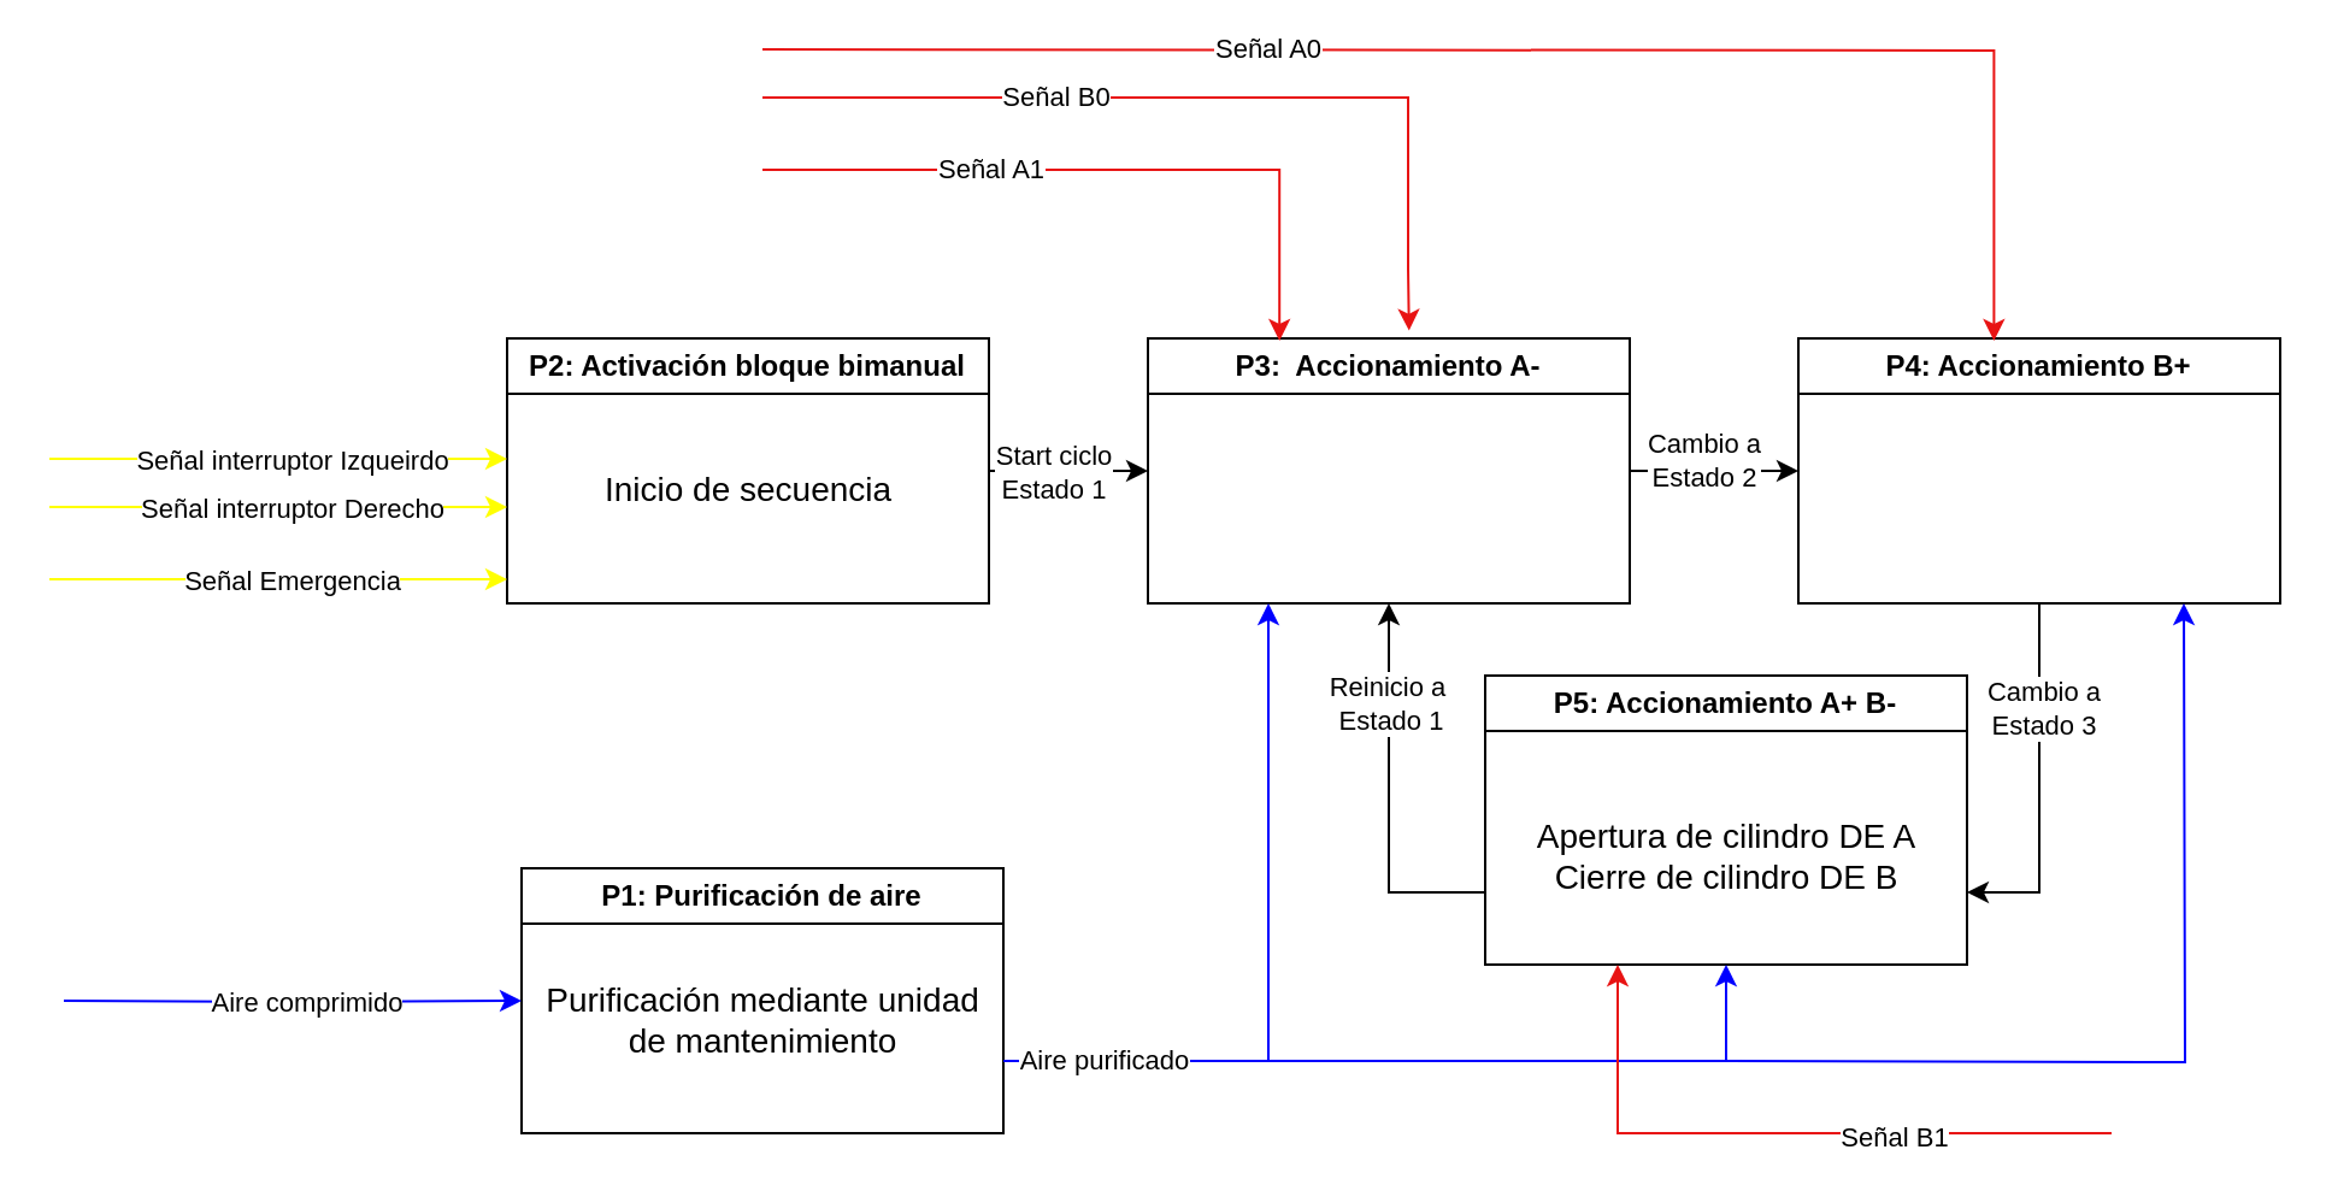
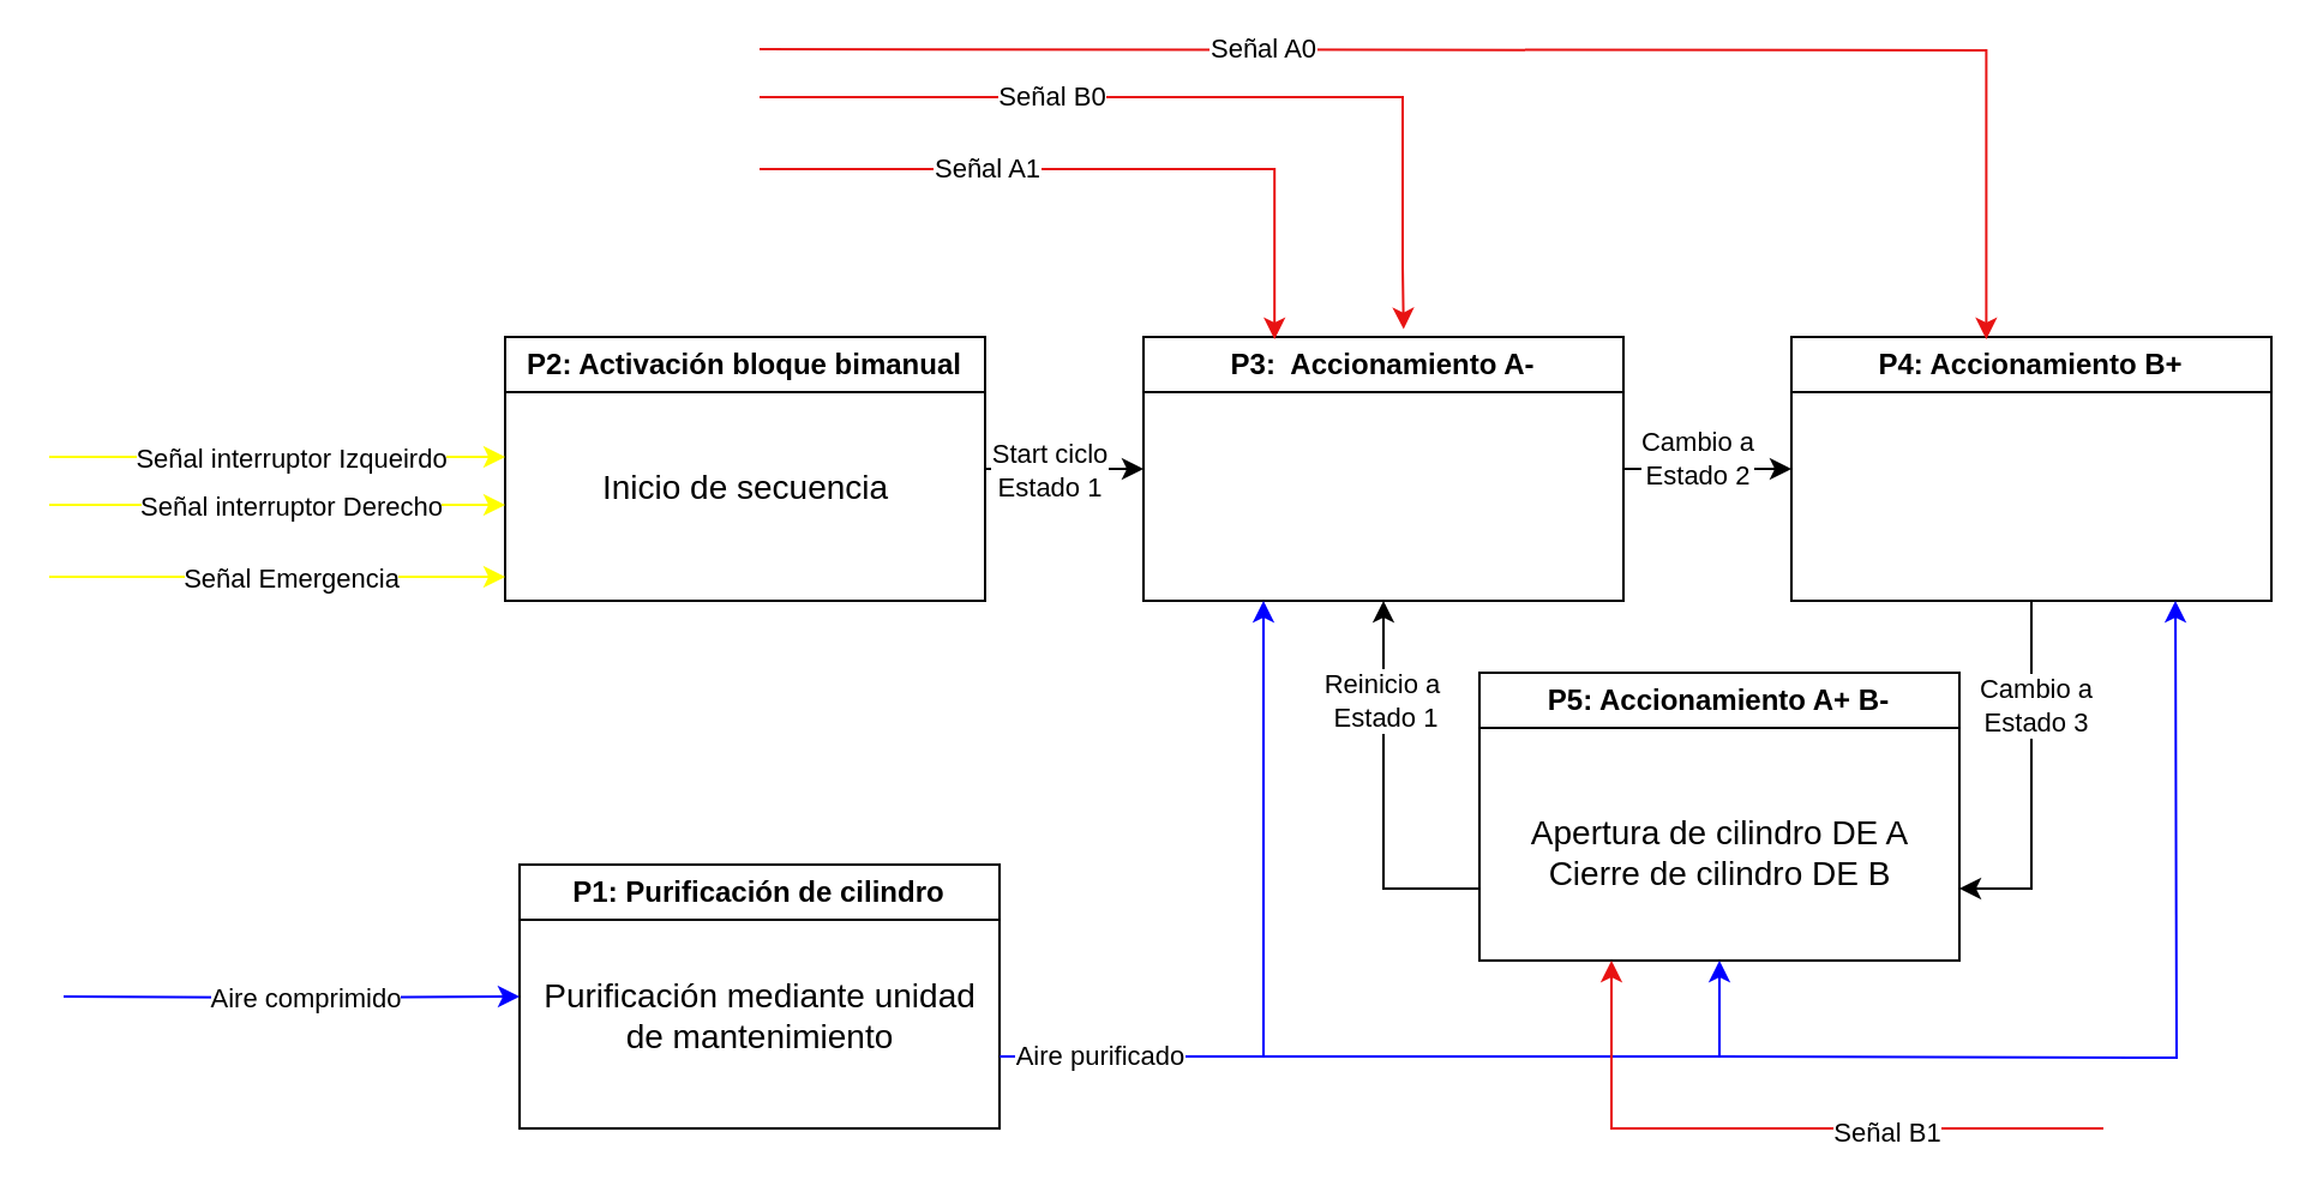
- <mxCell id="2" value="P1: Purificación de aire" style="swimlane;whiteSpace=wrap;html=1;" vertex="1" parent="1"><mxGeometry x="216" y="360" width="200" height="110" as="geometry"><mxRectangle x="30" y="500" width="170" height="30" as="alternateBounds" /></mxGeometry></mxCell>
+ <mxCell id="2" value="P1: Purificación de cilindro" style="swimlane;whiteSpace=wrap;html=1;" vertex="1" parent="1"><mxGeometry x="216" y="360" width="200" height="110" as="geometry"><mxRectangle x="30" y="500" width="170" height="30" as="alternateBounds" /></mxGeometry></mxCell>
